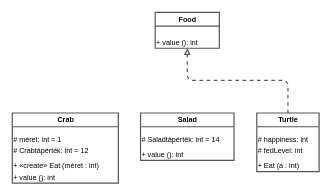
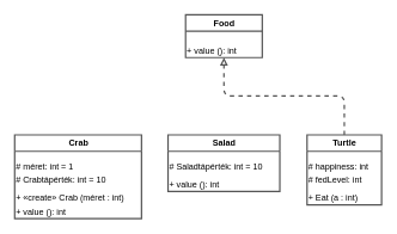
- <mxCell id="3" parent="2" value="# Saladtápérték: int = 14" style="text;portConstraint=eastwest;overflow=hidden;rotatable=0;" vertex="1"><mxGeometry y="30.826" width="150" height="19" as="geometry" /></mxCell>
+ <mxCell id="3" parent="2" value="# Saladtápérték: int = 10" style="text;portConstraint=eastwest;overflow=hidden;rotatable=0;" vertex="1"><mxGeometry y="30.826" width="150" height="19" as="geometry" /></mxCell>
- <mxCell id="7" parent="5" value="# Crabtápérték: int = 12" style="text;portConstraint=eastwest;overflow=hidden;rotatable=0;" vertex="1"><mxGeometry y="49.826" width="171" height="19" as="geometry" /></mxCell>
+ <mxCell id="7" parent="5" value="# Crabtápérték: int = 10" style="text;portConstraint=eastwest;overflow=hidden;rotatable=0;" vertex="1"><mxGeometry y="49.826" width="171" height="19" as="geometry" /></mxCell>
- <mxCell id="8" parent="5" value="+ «create» Eat (méret : int)" style="text;portConstraint=eastwest;overflow=hidden;rotatable=0;" vertex="1"><mxGeometry y="74.826" width="171" height="19" as="geometry" /></mxCell>
+ <mxCell id="8" parent="5" value="+ «create» Crab (méret : int)" style="text;portConstraint=eastwest;overflow=hidden;rotatable=0;" vertex="1"><mxGeometry y="74.826" width="171" height="19" as="geometry" /></mxCell>
